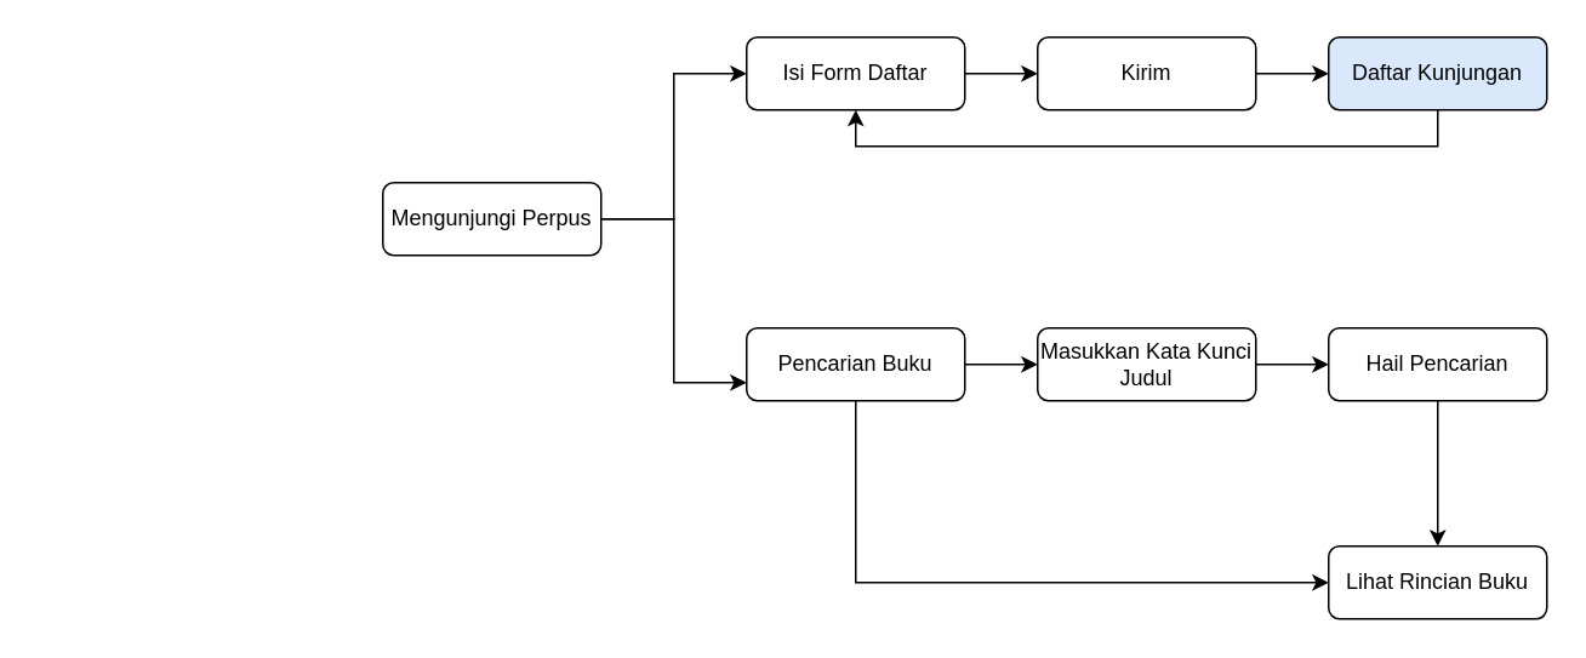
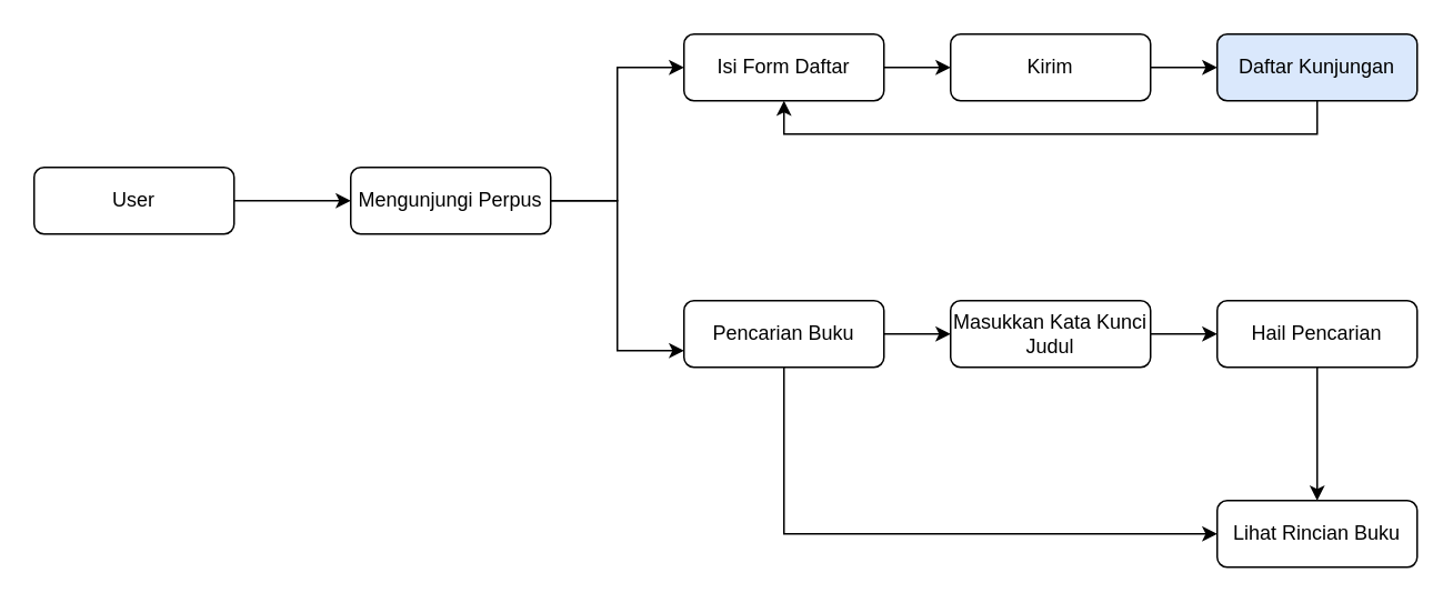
+ <mxCell id="3" value="User" style="rounded=1;whiteSpace=wrap;html=1;" vertex="1" parent="1"><mxGeometry x="20" y="100" width="120" height="40" as="geometry" /></mxCell>
+ <mxCell id="2" style="edgeStyle=orthogonalEdgeStyle;rounded=0;orthogonalLoop=1;jettySize=auto;html=1;exitX=1;exitY=0.5;exitDx=0;exitDy=0;entryX=0;entryY=0.5;entryDx=0;entryDy=0;" edge="1" parent="1" source="3" target="6"><mxGeometry relative="1" as="geometry" /></mxCell>
